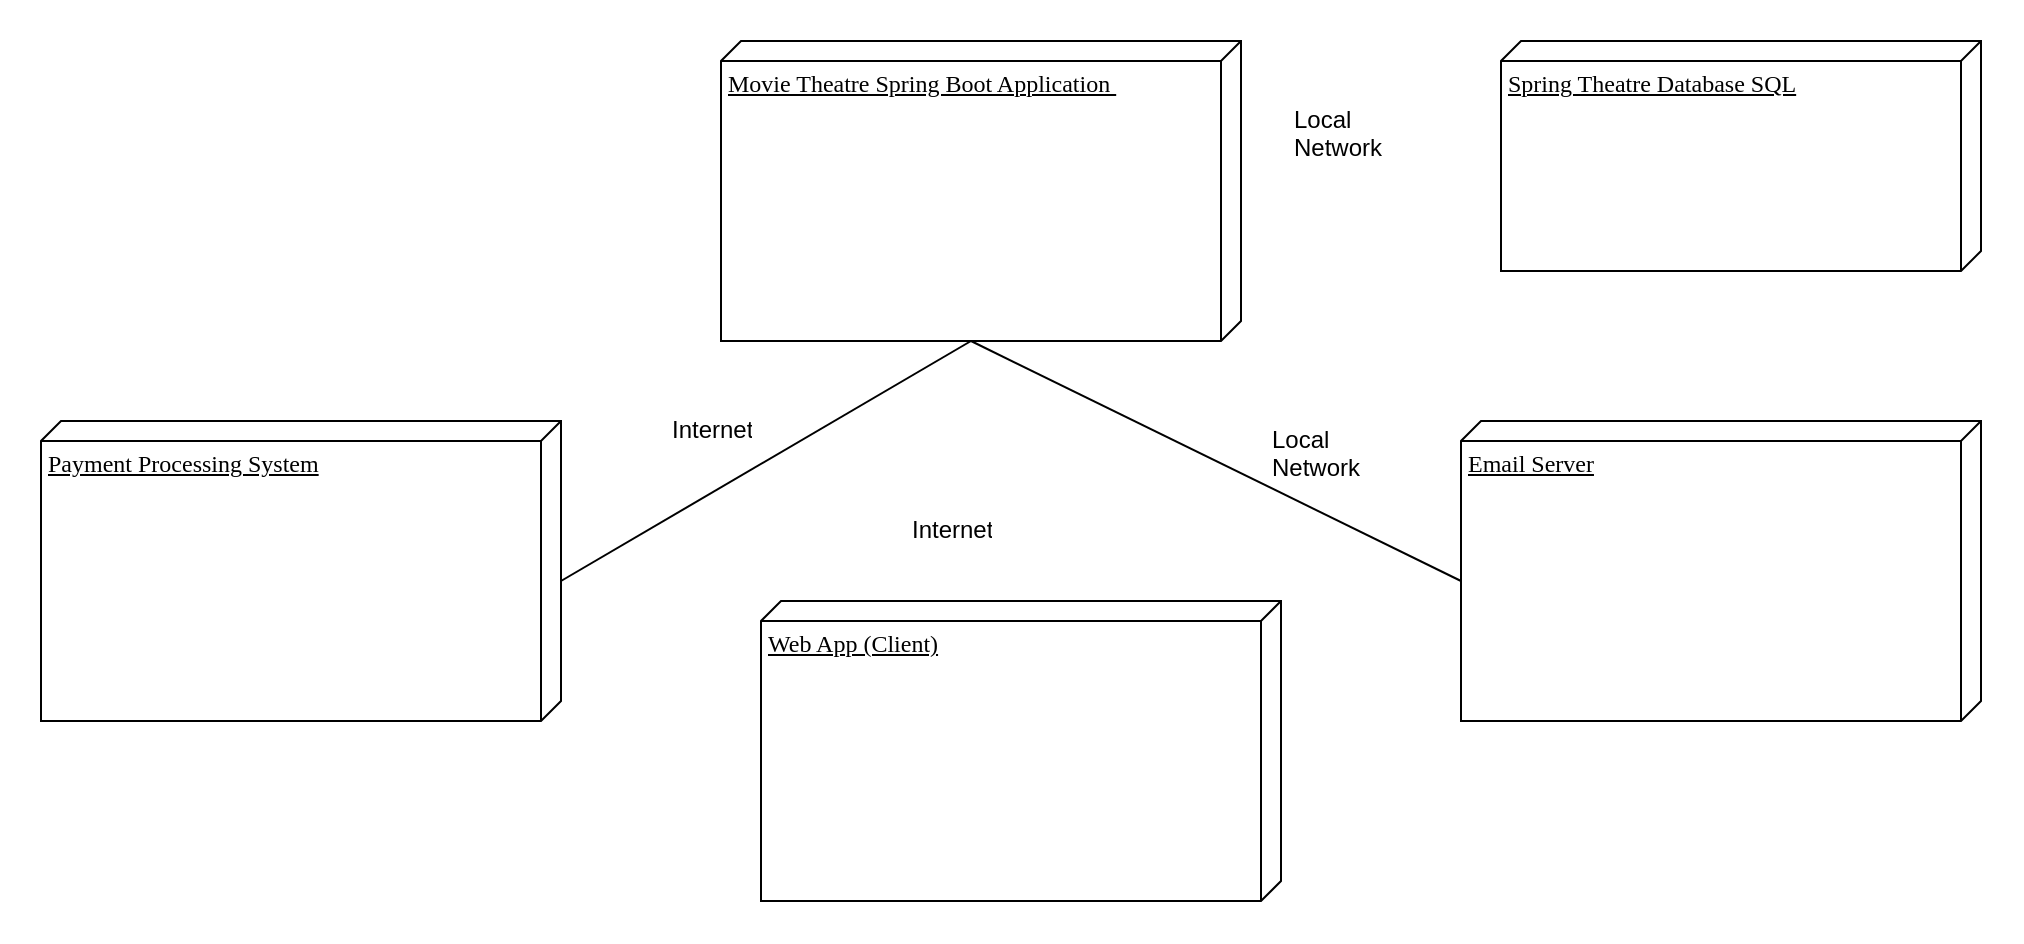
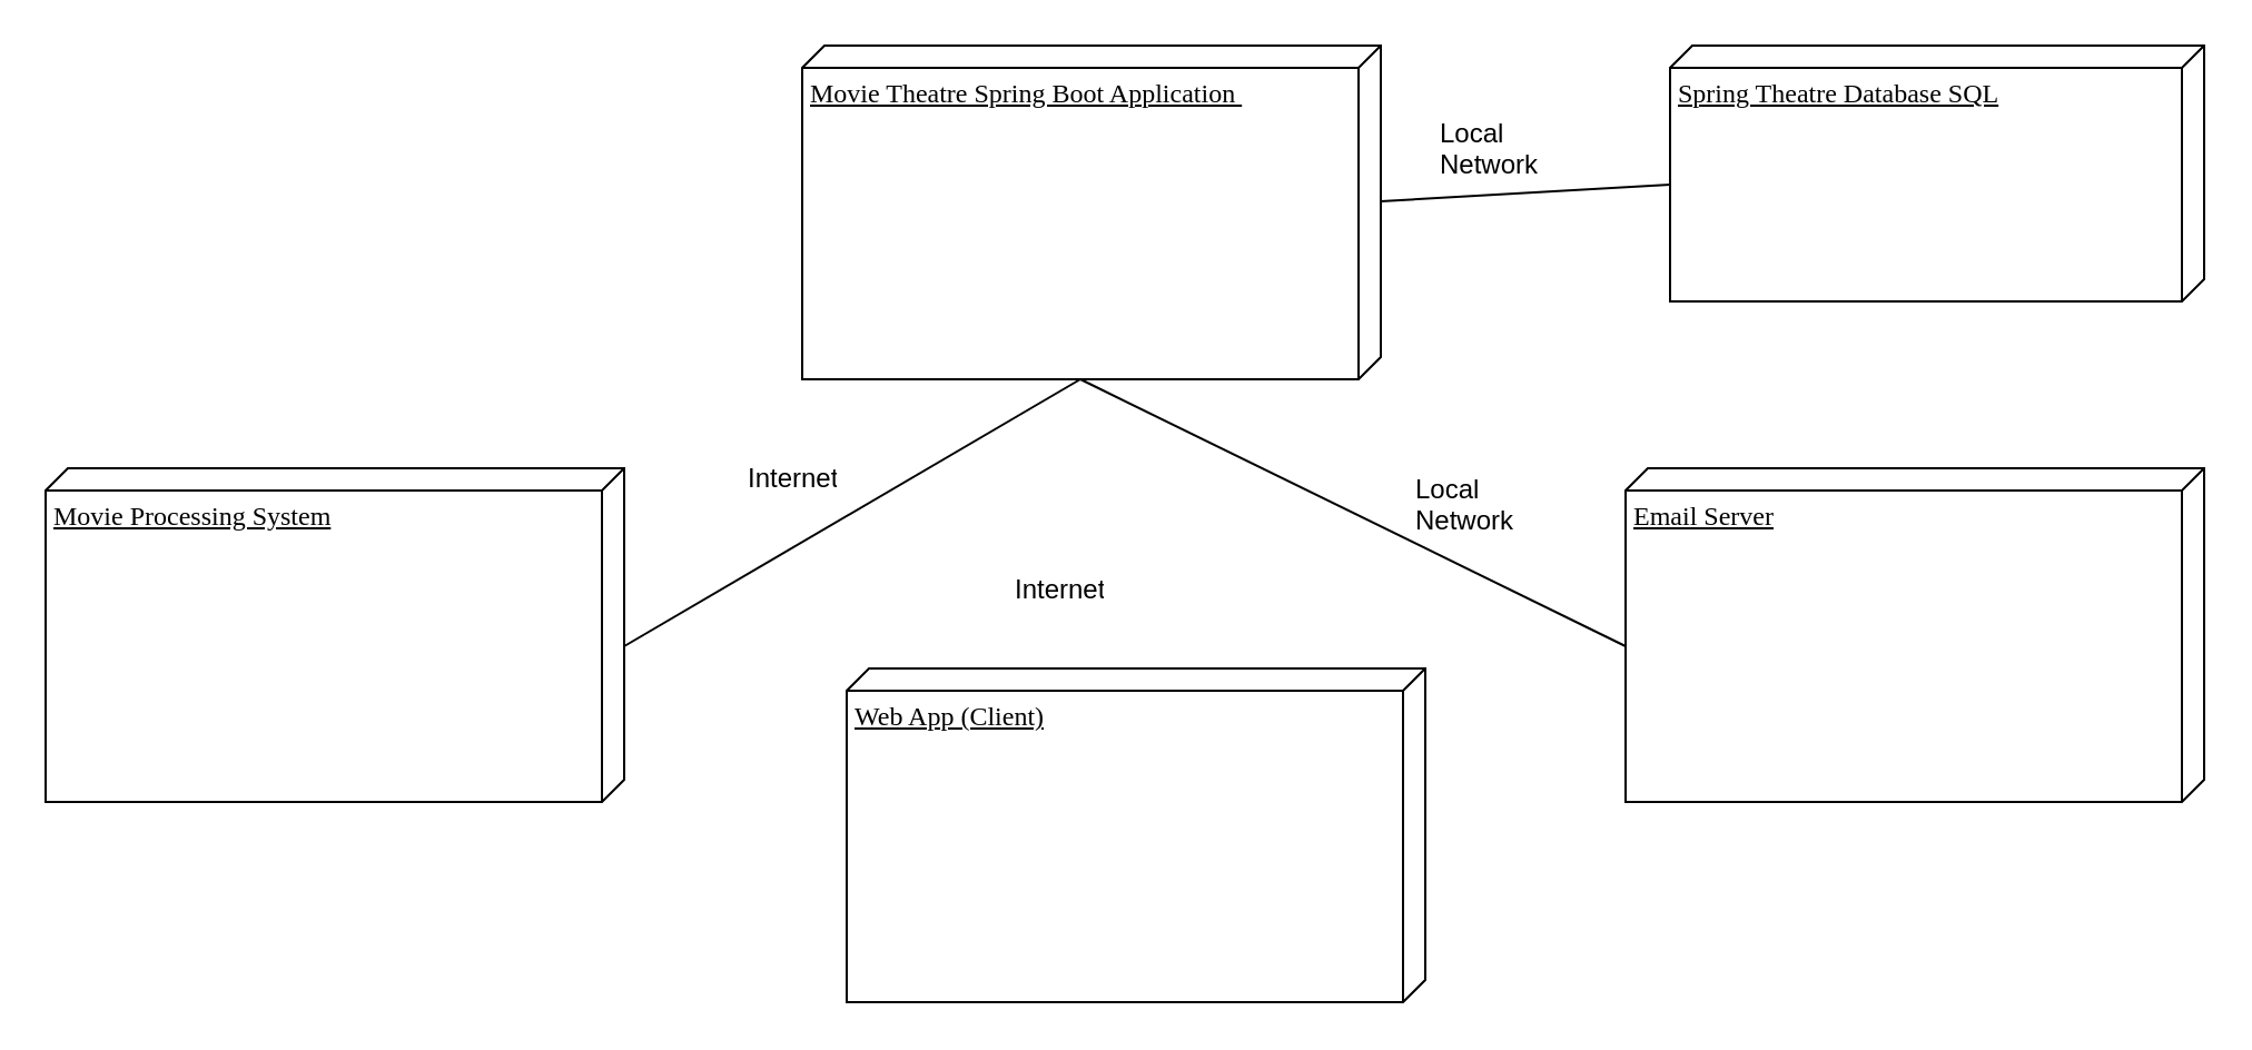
+ <mxCell id="9" value="" style="endArrow=none;html=1;rounded=0;entryX=0;entryY=0;entryDx=70;entryDy=0;entryPerimeter=0;exitX=0;exitY=0;exitDx=62.5;exitDy=240;exitPerimeter=0;" edge="1" parent="1" source="5" target="2"><mxGeometry width="50" height="50" relative="1" as="geometry"><mxPoint x="440" y="180" as="sourcePoint" /><mxPoint x="490" y="130" as="targetPoint" /></mxGeometry></mxCell>
- <mxCell id="4" value="Payment Processing System" style="verticalAlign=top;align=left;spacingTop=8;spacingLeft=2;spacingRight=12;shape=cube;size=10;direction=south;fontStyle=4;html=1;rounded=0;shadow=0;comic=0;labelBackgroundColor=none;strokeWidth=1;fontFamily=Verdana;fontSize=12" vertex="1" parent="1"><mxGeometry x="20" y="210" width="260" height="150" as="geometry" /></mxCell>
+ <mxCell id="4" value="Movie Processing System" style="verticalAlign=top;align=left;spacingTop=8;spacingLeft=2;spacingRight=12;shape=cube;size=10;direction=south;fontStyle=4;html=1;rounded=0;shadow=0;comic=0;labelBackgroundColor=none;strokeWidth=1;fontFamily=Verdana;fontSize=12" vertex="1" parent="1"><mxGeometry x="20" y="210" width="260" height="150" as="geometry" /></mxCell>
